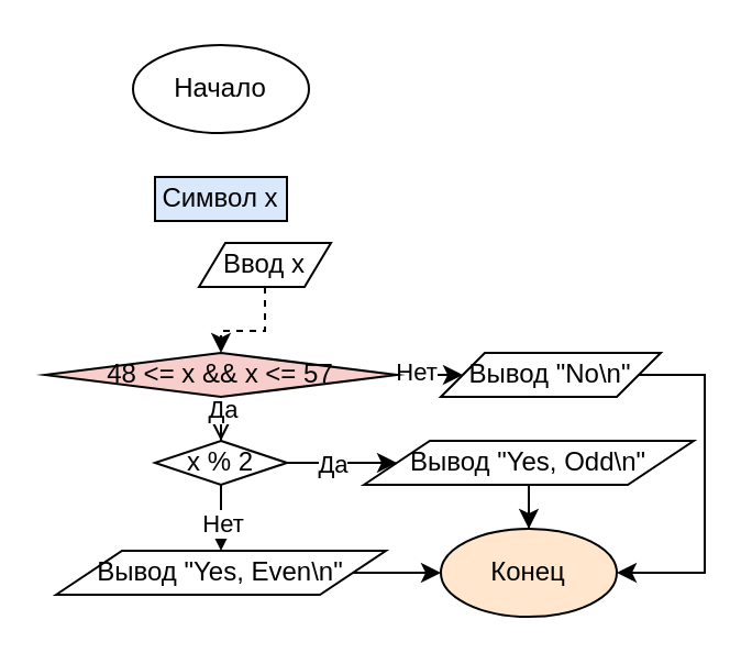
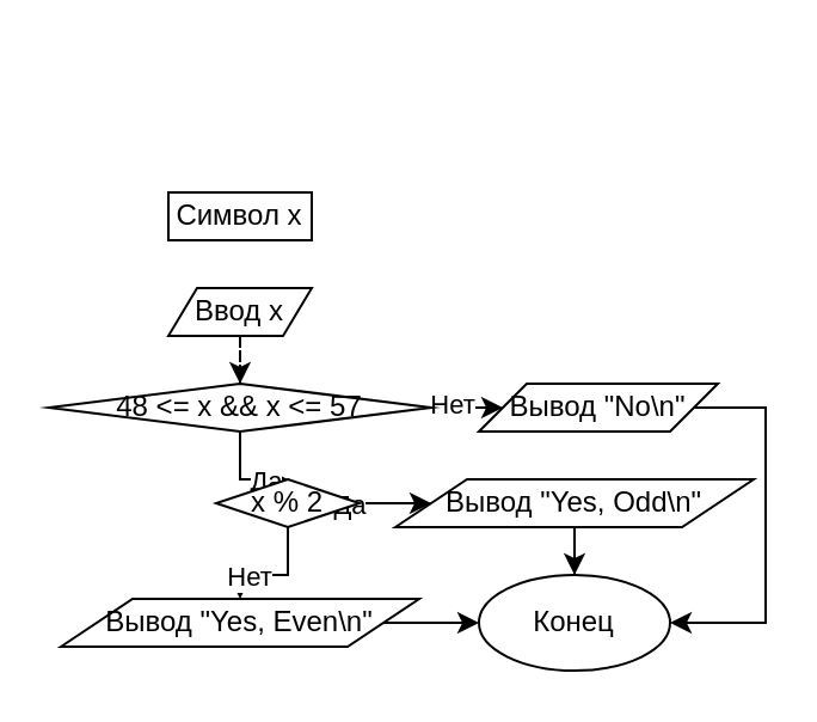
- <mxCell id="2" value="Начало" style="ellipse;whiteSpace=wrap;html=1;" vertex="1" parent="1"><mxGeometry x="60" y="20" width="80" height="40" as="geometry" /></mxCell>
- <mxCell id="4" value="Символ x" style="rounded=0;whiteSpace=wrap;html=1;fillColor=#dae8fc;" vertex="1" parent="1"><mxGeometry x="70" y="80" width="60" height="20" as="geometry" /></mxCell>
+ <mxCell id="4" value="Символ x" style="rounded=0;whiteSpace=wrap;html=1;" vertex="1" parent="1"><mxGeometry x="70" y="80" width="60" height="20" as="geometry" /></mxCell>
- <mxCell id="6" value="Ввод x" style="shape=parallelogram;perimeter=parallelogramPerimeter;whiteSpace=wrap;html=1;" vertex="1" parent="1"><mxGeometry x="90" y="110" width="60" height="20" as="geometry" /></mxCell>
+ <mxCell id="6" value="Ввод x" style="shape=parallelogram;perimeter=parallelogramPerimeter;whiteSpace=wrap;html=1;" vertex="1" parent="1"><mxGeometry x="70" y="120" width="60" height="20" as="geometry" /></mxCell>
- <mxCell id="11" value="48 &amp;lt;= x &amp;amp;&amp;amp; x &amp;lt;= 57" style="rhombus;whiteSpace=wrap;html=1;fillColor=#f8cecc;" vertex="1" parent="1"><mxGeometry x="20" y="160" width="160" height="20" as="geometry" /></mxCell>
+ <mxCell id="11" value="48 &amp;lt;= x &amp;amp;&amp;amp; x &amp;lt;= 57" style="rhombus;whiteSpace=wrap;html=1;" vertex="1" parent="1"><mxGeometry x="20" y="160" width="160" height="20" as="geometry" /></mxCell>
- <mxCell id="16" value="x % 2" style="rhombus;whiteSpace=wrap;html=1;" vertex="1" parent="1"><mxGeometry x="70" y="200" width="60" height="20" as="geometry" /></mxCell>
+ <mxCell id="16" value="x % 2" style="rhombus;whiteSpace=wrap;html=1;" vertex="1" parent="1"><mxGeometry x="90" y="200" width="60" height="20" as="geometry" /></mxCell>
- <mxCell id="3" value="Конец" style="ellipse;whiteSpace=wrap;html=1;fillColor=#ffe6cc;" vertex="1" parent="1"><mxGeometry x="200" y="240" width="80" height="40" as="geometry" /></mxCell>
+ <mxCell id="3" value="Конец" style="ellipse;whiteSpace=wrap;html=1;" vertex="1" parent="1"><mxGeometry x="200" y="240" width="80" height="40" as="geometry" /></mxCell>
